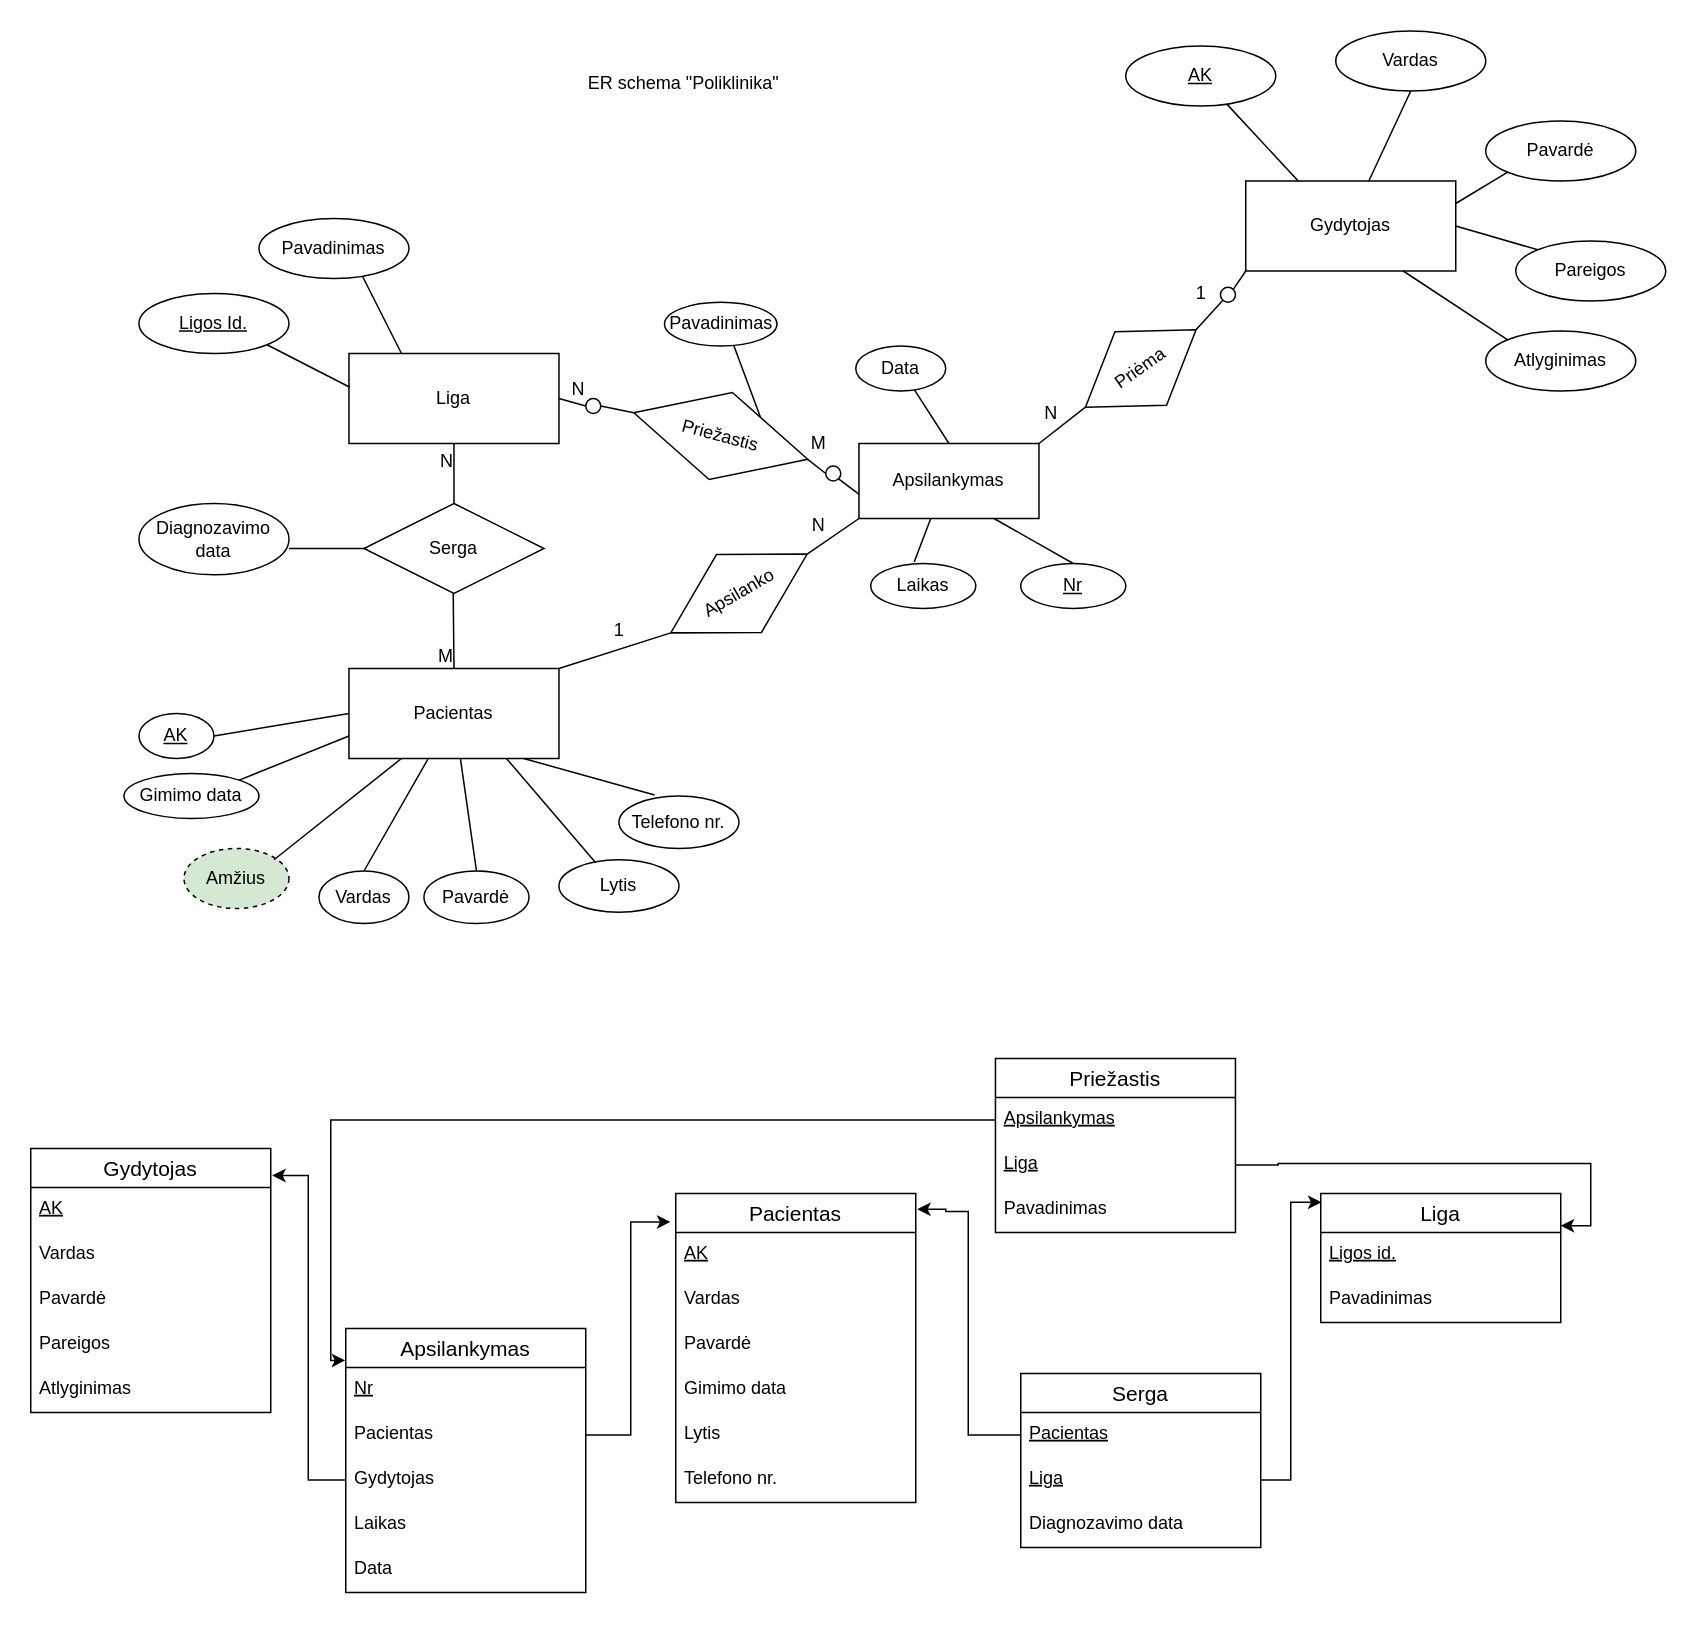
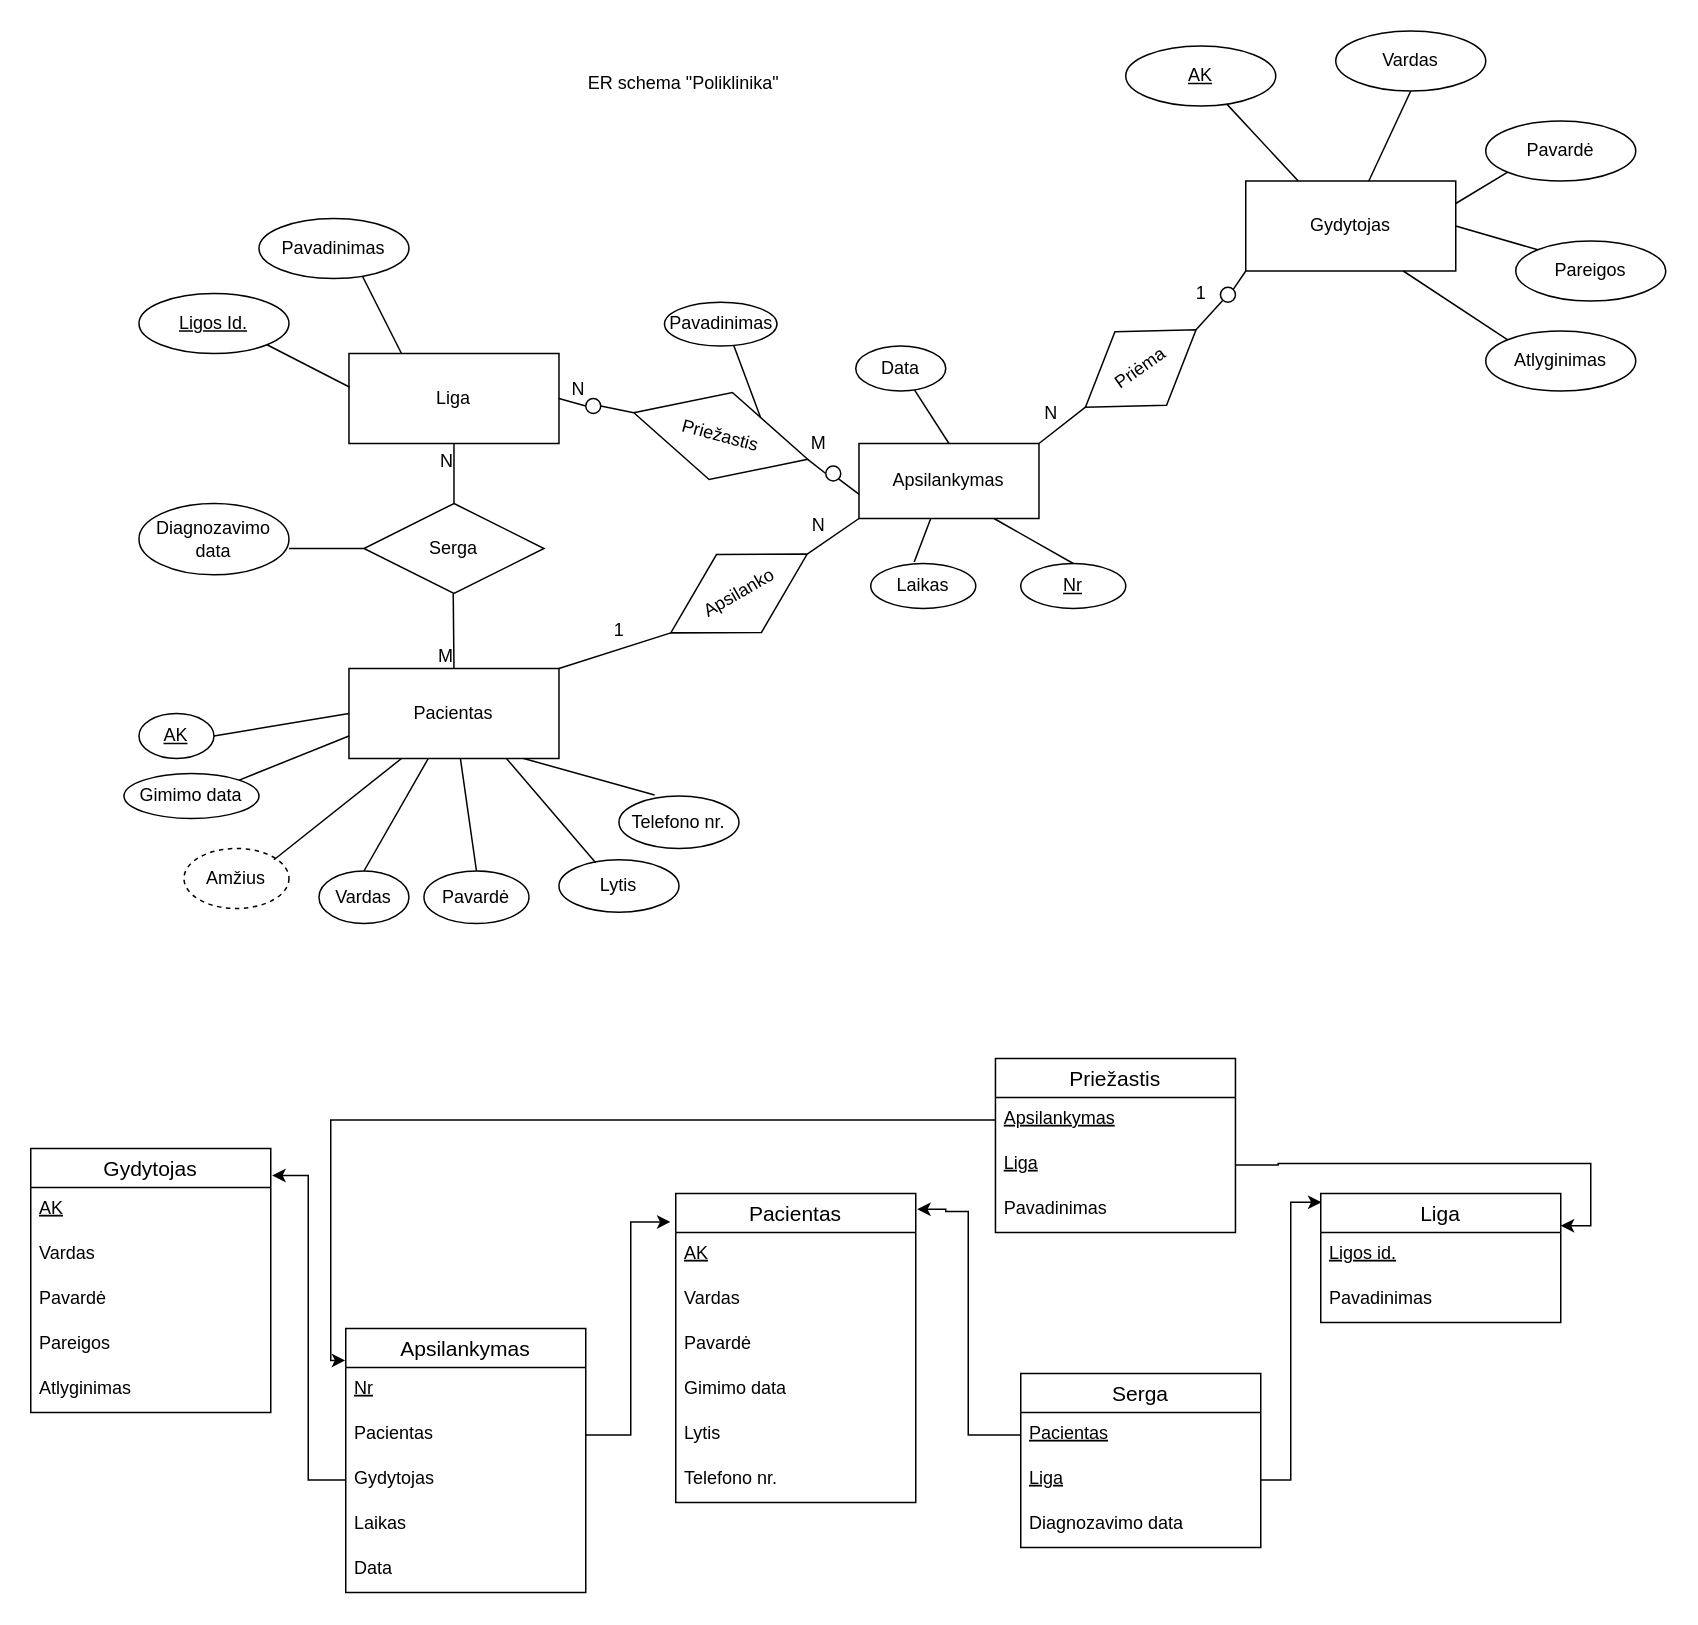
- <mxCell id="30" value="Amžius" style="ellipse;whiteSpace=wrap;html=1;align=center;dashed=1;fillColor=#d5e8d4;" parent="1" vertex="1"><mxGeometry x="122.15" y="565" width="70" height="40" as="geometry" /></mxCell>
+ <mxCell id="30" value="Amžius" style="ellipse;whiteSpace=wrap;html=1;align=center;dashed=1;" parent="1" vertex="1"><mxGeometry x="122.15" y="565" width="70" height="40" as="geometry" /></mxCell>
